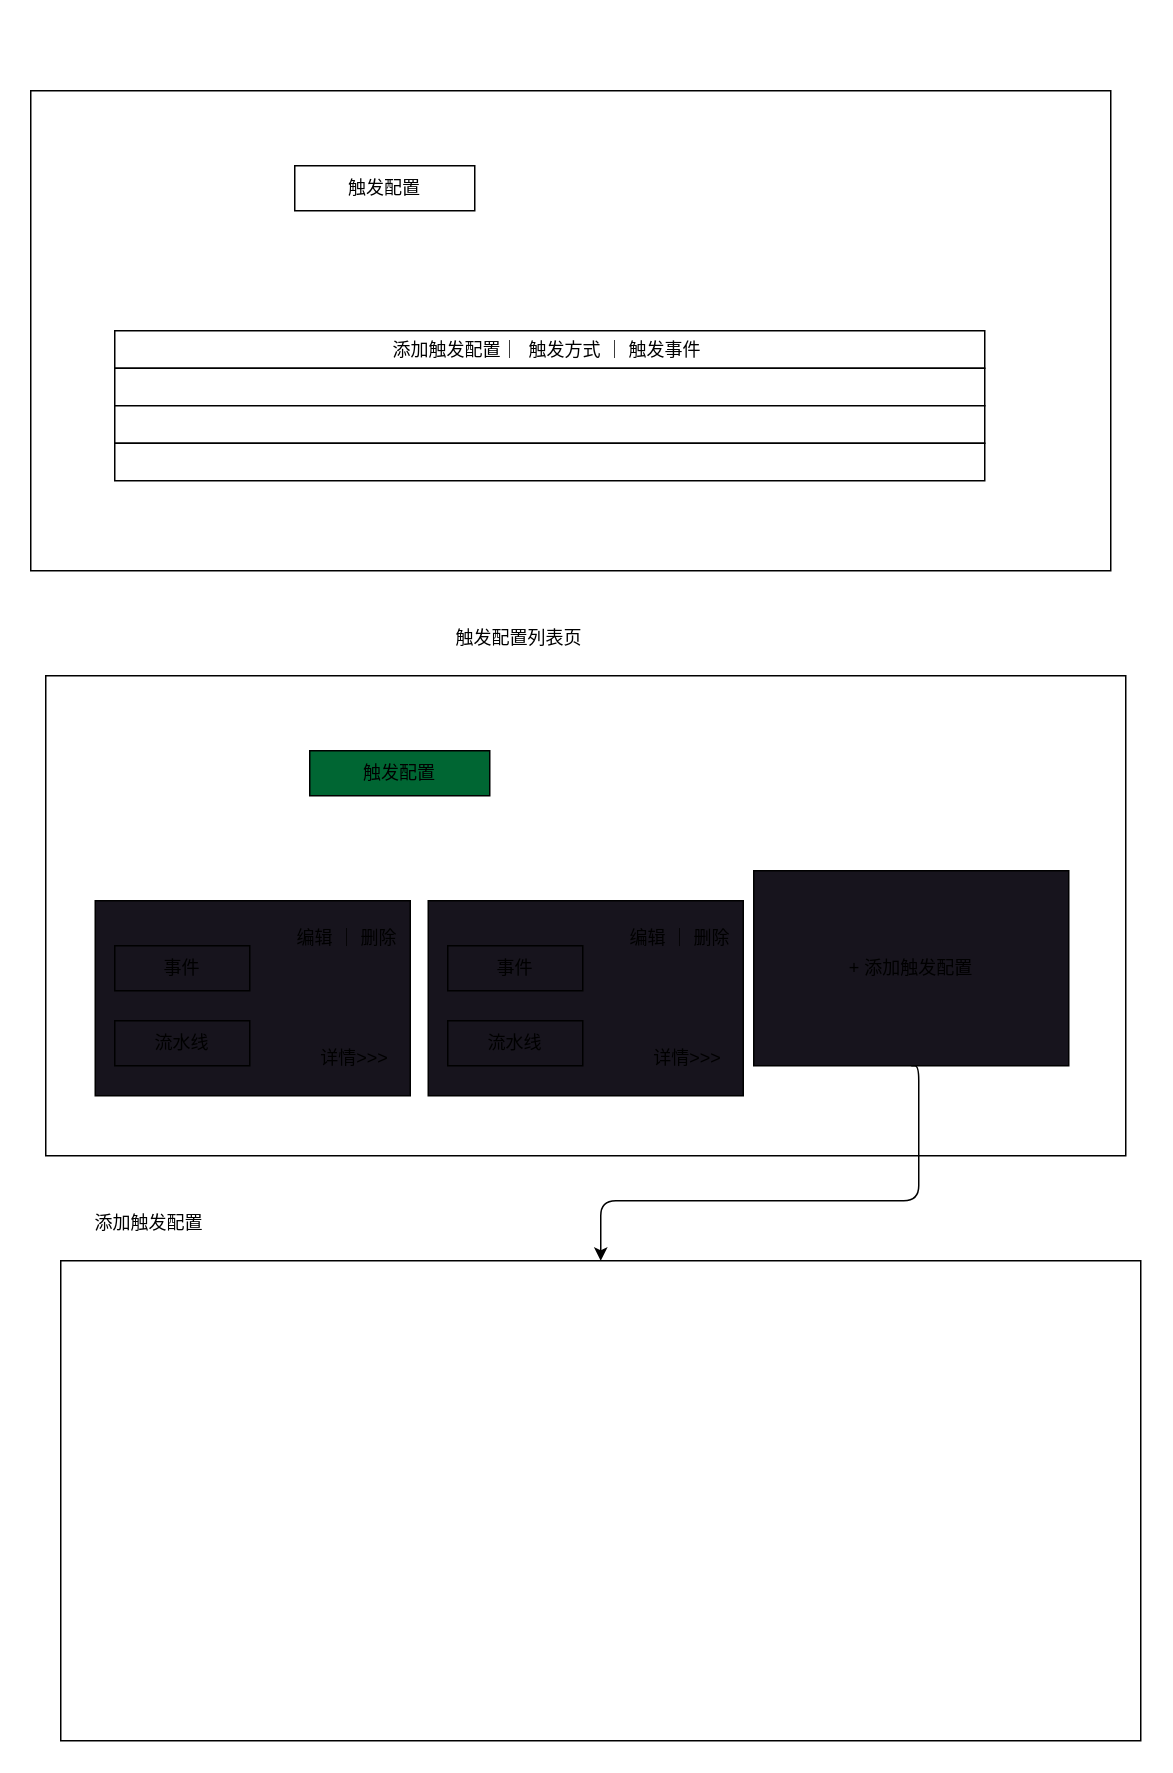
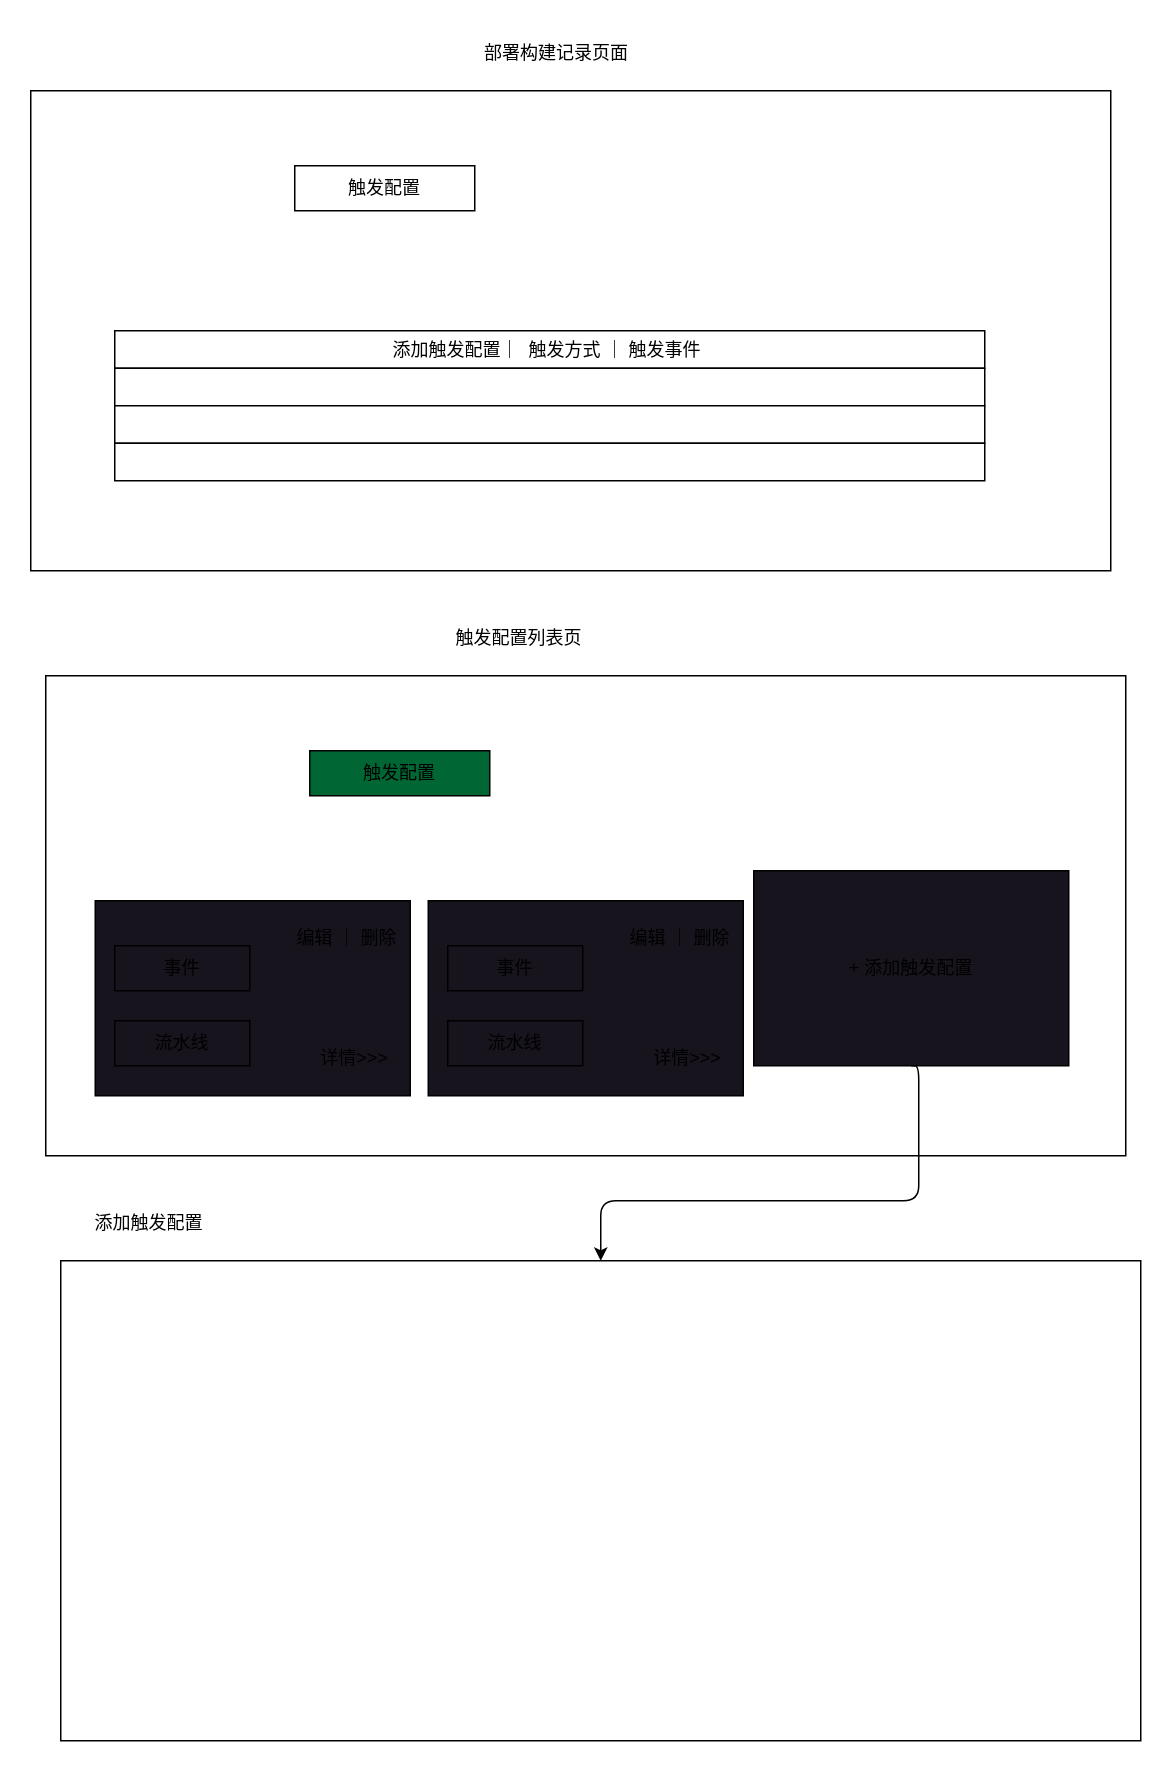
+ <mxCell id="3" value="&amp;nbsp;部署构建记录页面" style="text;html=1;strokeColor=none;fillColor=none;align=center;verticalAlign=middle;whiteSpace=wrap;rounded=0;" vertex="1" parent="1"><mxGeometry x="306" y="20" width="126" height="30" as="geometry" /></mxCell>
